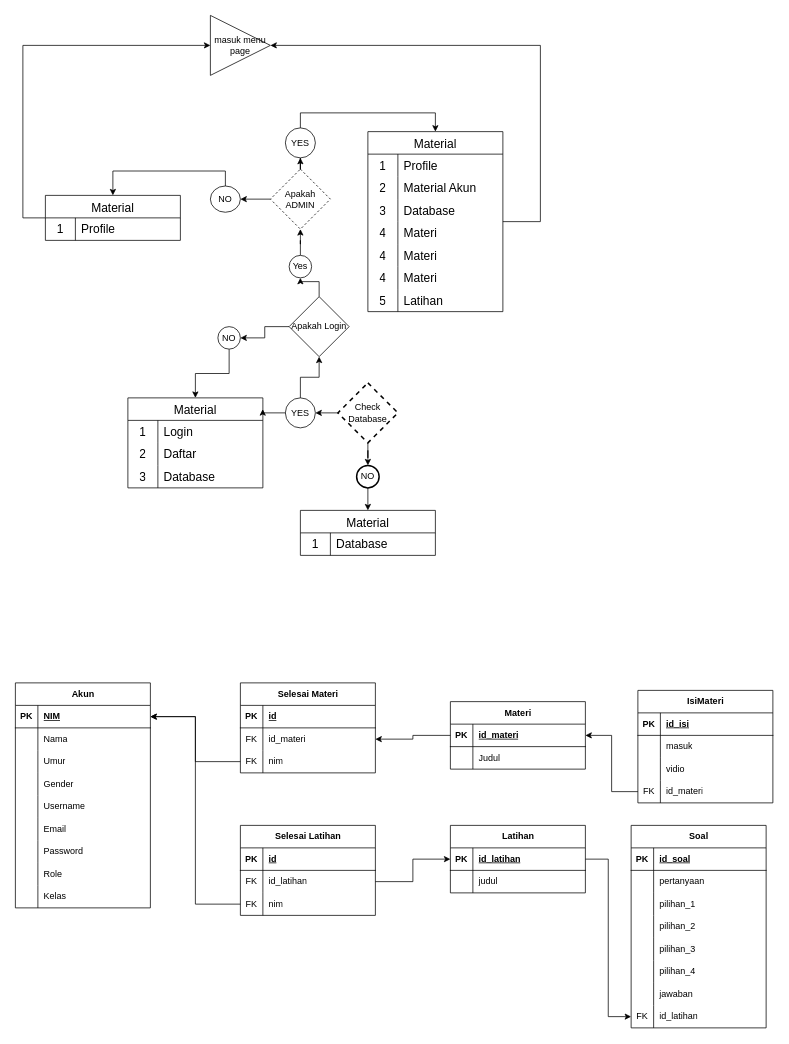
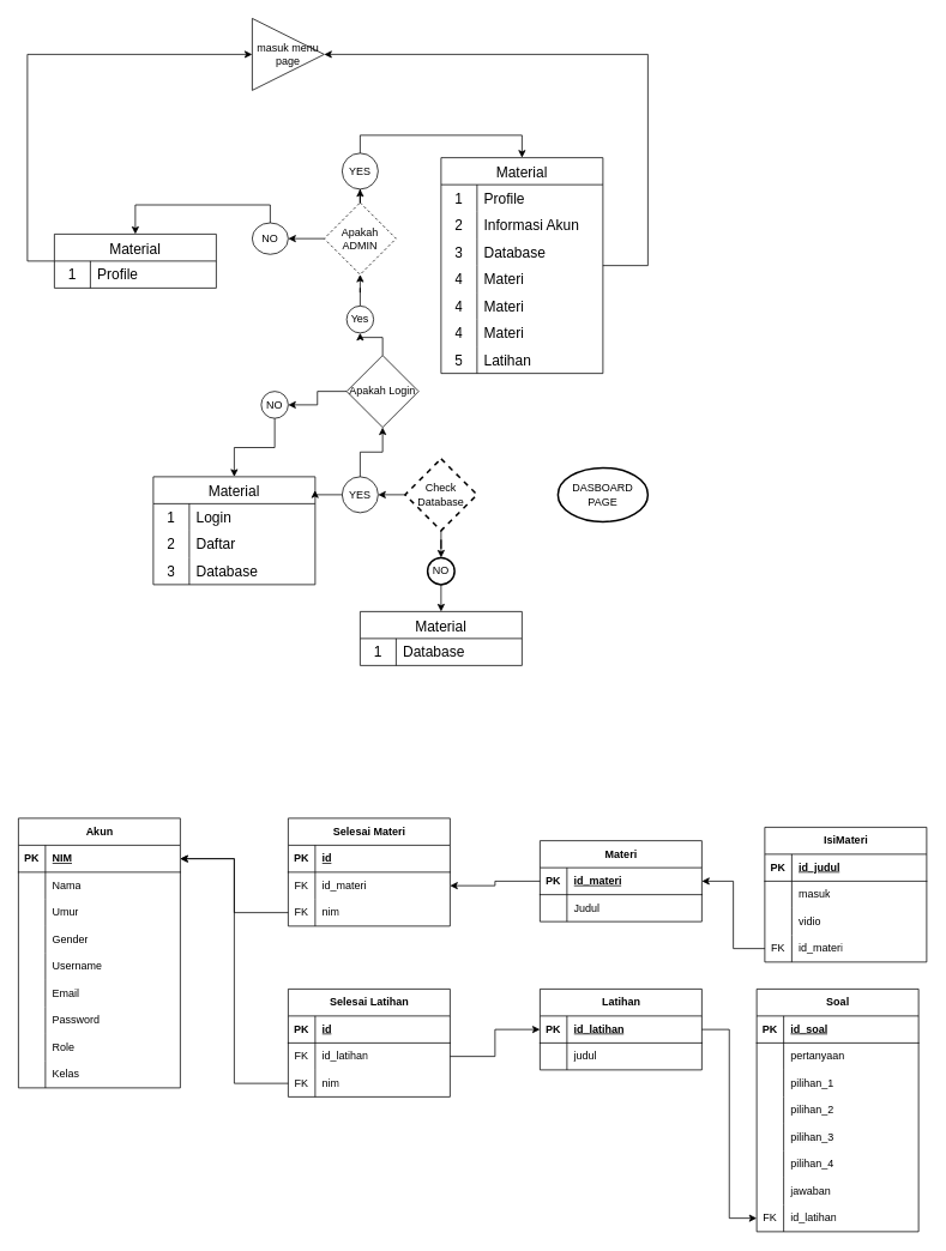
- <mxCell id="46" value="Material Akun" style="shape=partialRectangle;html=1;whiteSpace=wrap;connectable=0;fillColor=none;top=0;left=0;bottom=0;right=0;align=left;spacingLeft=6;overflow=hidden;strokeColor=inherit;fontSize=16;" vertex="1" parent="44"><mxGeometry x="40" width="140" height="30" as="geometry"><mxRectangle width="140" height="30" as="alternateBounds" /></mxGeometry></mxCell>
+ <mxCell id="46" value="Informasi Akun" style="shape=partialRectangle;html=1;whiteSpace=wrap;connectable=0;fillColor=none;top=0;left=0;bottom=0;right=0;align=left;spacingLeft=6;overflow=hidden;strokeColor=inherit;fontSize=16;" vertex="1" parent="44"><mxGeometry x="40" width="140" height="30" as="geometry"><mxRectangle width="140" height="30" as="alternateBounds" /></mxGeometry></mxCell>
+ <mxCell id="2" value="DASBOARD PAGE" style="strokeWidth=2;html=1;shape=mxgraph.flowchart.start_1;whiteSpace=wrap;" vertex="1" parent="1"><mxGeometry x="620" y="520" width="100" height="60" as="geometry" /></mxCell>
- <mxCell id="106" value="id_isi" style="shape=partialRectangle;connectable=0;fillColor=none;top=0;left=0;bottom=0;right=0;align=left;spacingLeft=6;fontStyle=5;overflow=hidden;whiteSpace=wrap;html=1;" vertex="1" parent="104"><mxGeometry x="30" width="150" height="30" as="geometry"><mxRectangle width="150" height="30" as="alternateBounds" /></mxGeometry></mxCell>
+ <mxCell id="106" value="id_judul" style="shape=partialRectangle;connectable=0;fillColor=none;top=0;left=0;bottom=0;right=0;align=left;spacingLeft=6;fontStyle=5;overflow=hidden;whiteSpace=wrap;html=1;" vertex="1" parent="104"><mxGeometry x="30" width="150" height="30" as="geometry"><mxRectangle width="150" height="30" as="alternateBounds" /></mxGeometry></mxCell>
